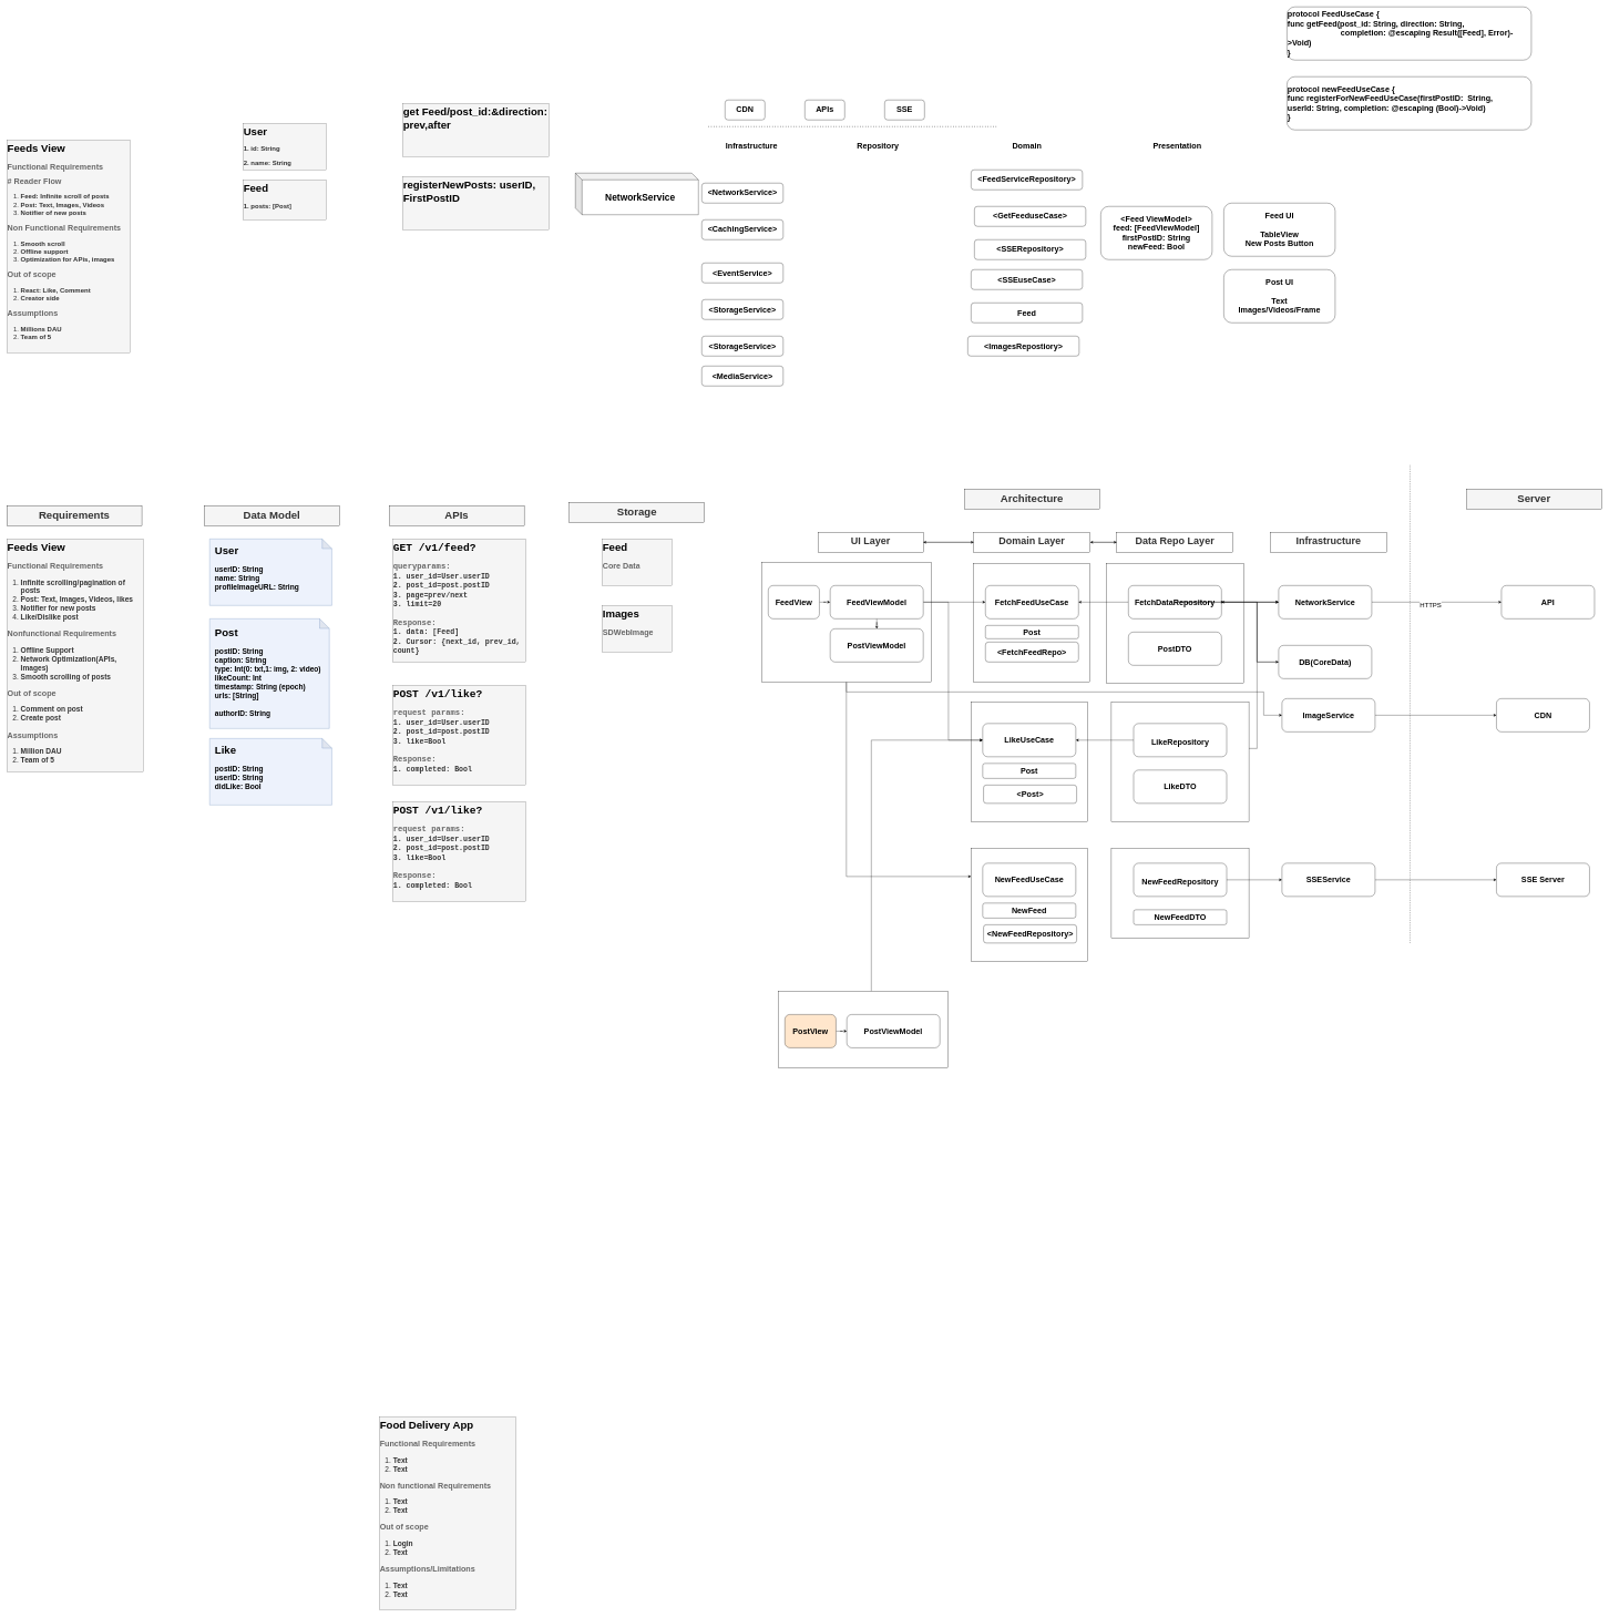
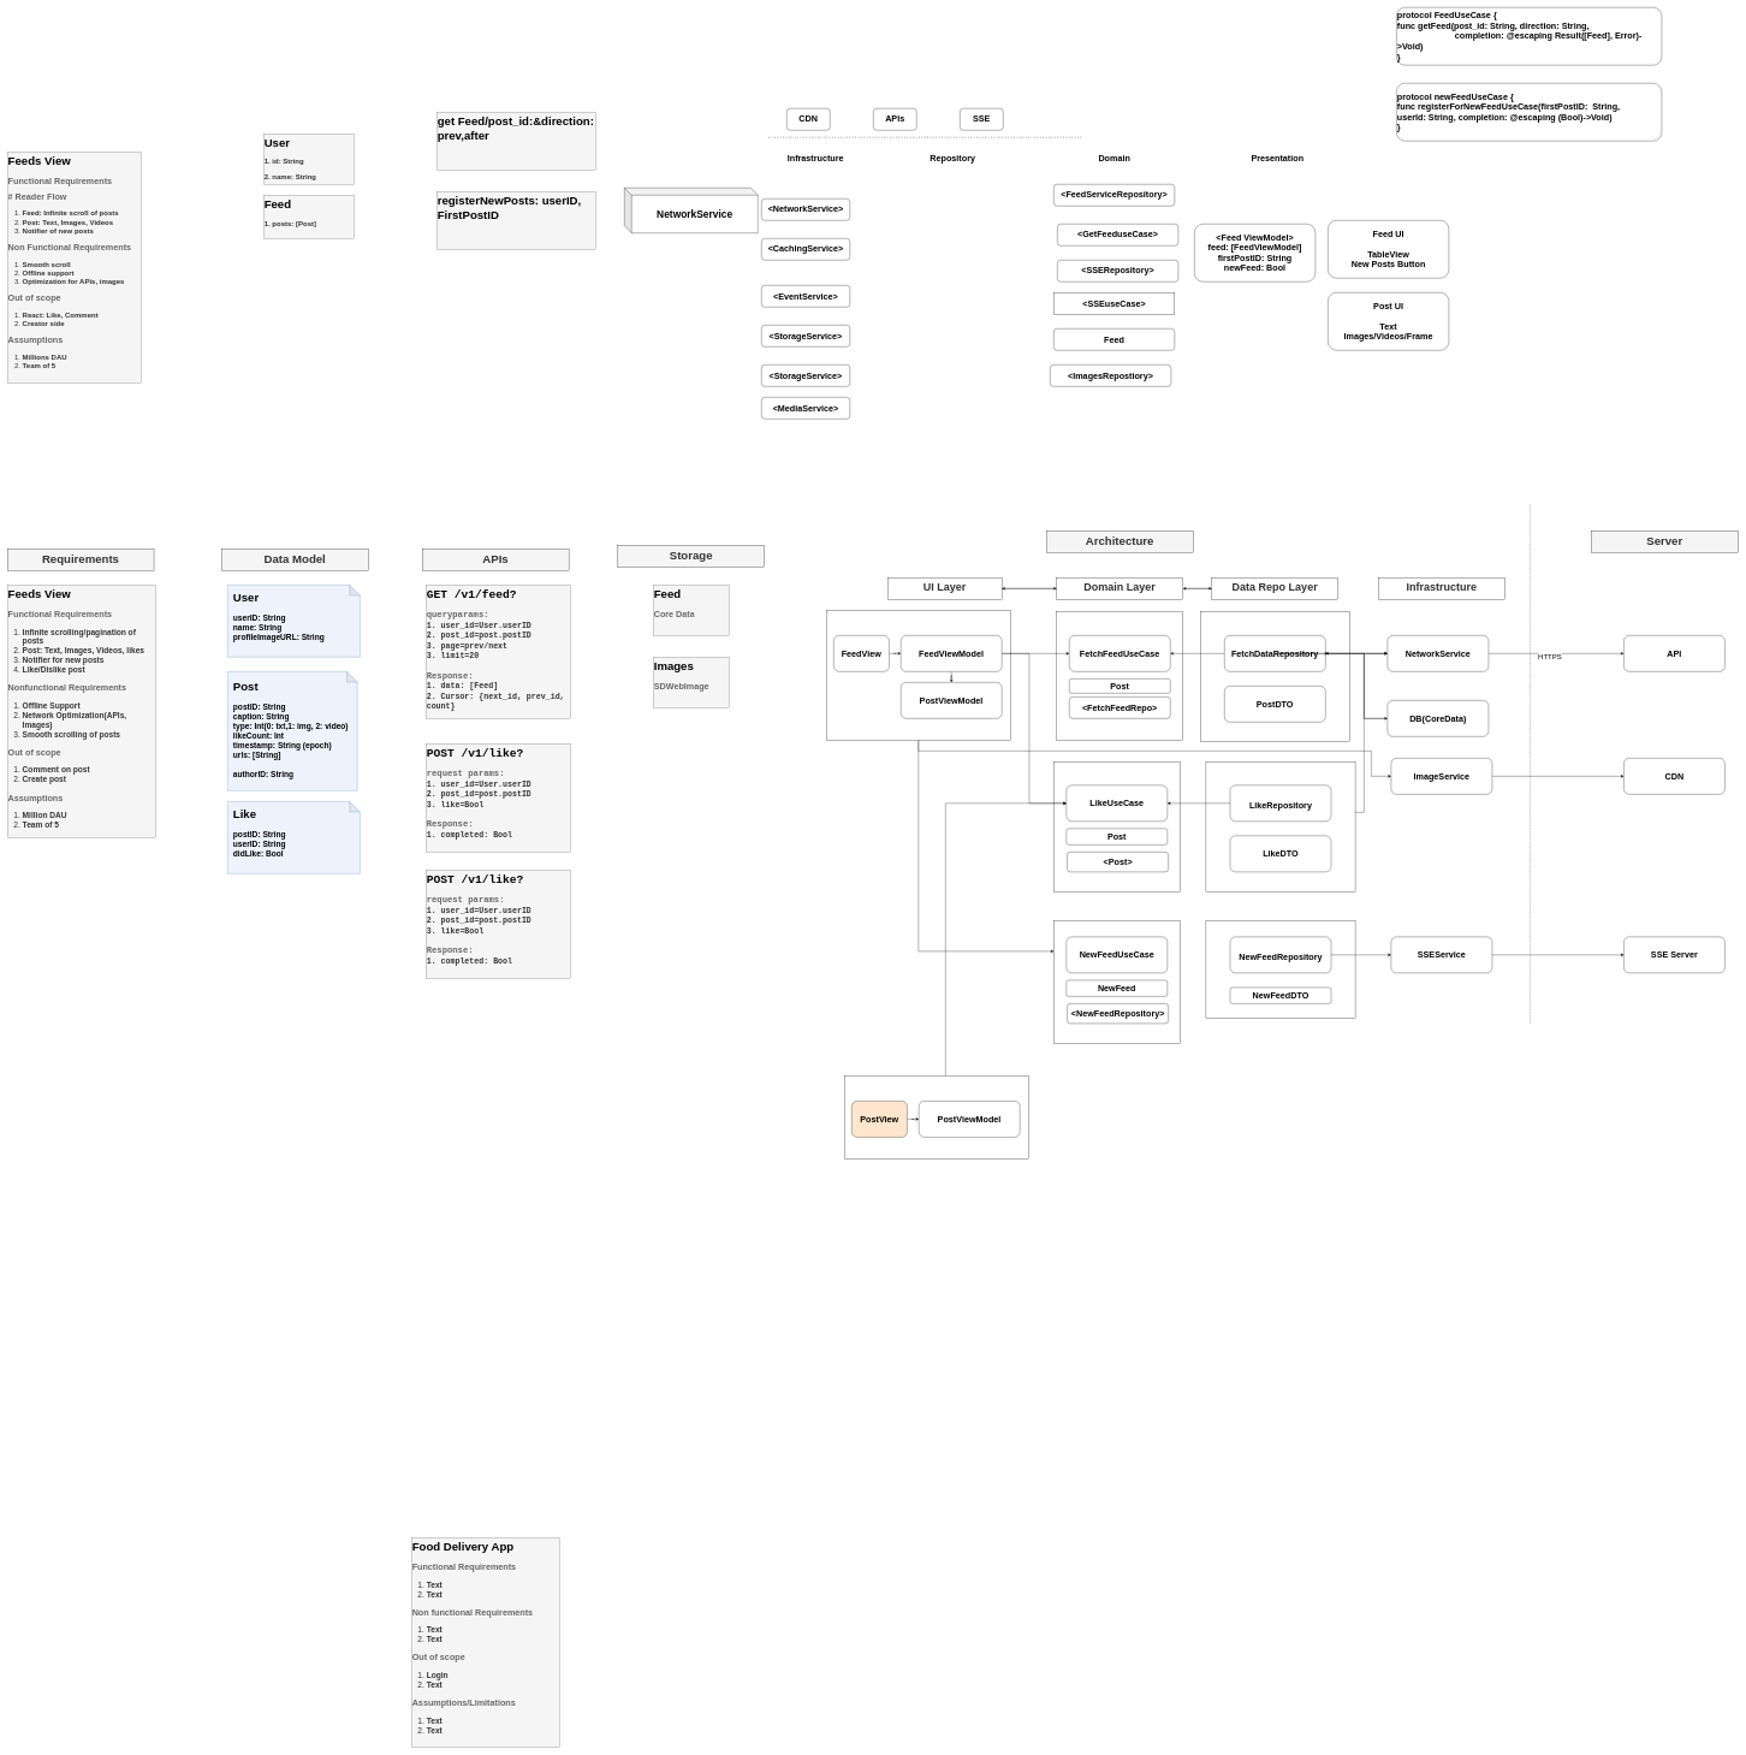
- <mxCell id="29" value="&lt;b&gt;&lt;font style=&quot;font-size: 24px;&quot;&gt;&amp;lt;SSEuseCase&amp;gt;&lt;/font&gt;&lt;/b&gt;" style="rounded=1;whiteSpace=wrap;html=1;" parent="1" vertex="1"><mxGeometry x="2920" y="810" width="335" height="60" as="geometry" /></mxCell>
+ <mxCell id="29" value="&lt;b&gt;&lt;font style=&quot;font-size: 24px;&quot;&gt;&amp;lt;SSEuseCase&amp;gt;&lt;/font&gt;&lt;/b&gt;" style="whiteSpace=wrap;html=1;rounded=0;" parent="1" vertex="1"><mxGeometry x="2920" y="810" width="335" height="60" as="geometry" /></mxCell>
- <mxCell id="110" value="&lt;font style=&quot;font-size: 24px;&quot;&gt;&lt;b&gt;API&lt;/b&gt;&lt;/font&gt;" style="rounded=1;whiteSpace=wrap;html=1;" vertex="1" parent="1"><mxGeometry x="4515" y="1760" width="280" height="100" as="geometry" /></mxCell>
+ <mxCell id="110" value="&lt;font style=&quot;font-size: 24px;&quot;&gt;&lt;b&gt;API&lt;/b&gt;&lt;/font&gt;" style="rounded=1;whiteSpace=wrap;html=1;" vertex="1" parent="1"><mxGeometry x="4500" y="1760" width="280" height="100" as="geometry" /></mxCell>
